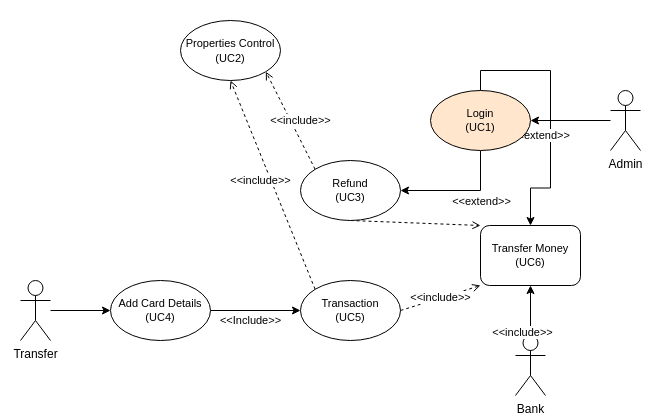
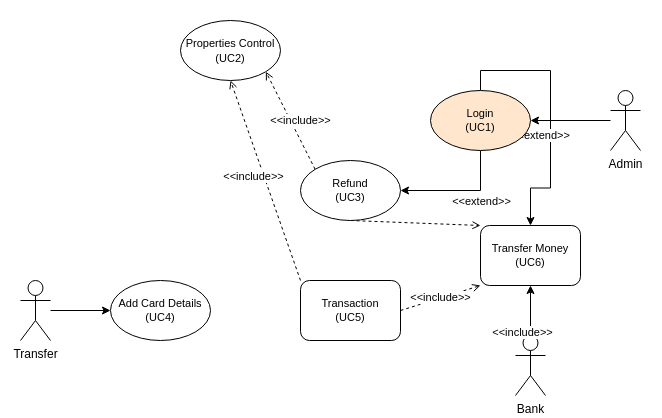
- <mxCell id="16" value="&amp;lt;&amp;lt;Include&amp;gt;&amp;gt;" style="edgeStyle=orthogonalEdgeStyle;rounded=0;orthogonalLoop=1;jettySize=auto;html=1;entryX=0;entryY=0.5;entryDx=0;entryDy=0;exitX=1;exitY=0.5;exitDx=0;exitDy=0;" parent="1" source="17" target="20" edge="1"><mxGeometry x="-0.111" y="-10" relative="1" as="geometry"><mxPoint x="250" y="310" as="sourcePoint" /><mxPoint as="offset" /></mxGeometry></mxCell>
- <mxCell id="20" value="Transaction&lt;br style=&quot;font-size: 11px;&quot;&gt;(UC5)" style="ellipse;whiteSpace=wrap;html=1;fontSize=11;" parent="1" vertex="1"><mxGeometry x="300" y="280" width="100" height="60" as="geometry" /></mxCell>
+ <mxCell id="20" value="Transaction&lt;br style=&quot;font-size: 11px;&quot;&gt;(UC5)" style="whiteSpace=wrap;html=1;fontSize=11;rounded=1;" parent="1" vertex="1"><mxGeometry x="300" y="280" width="100" height="60" as="geometry" /></mxCell>
